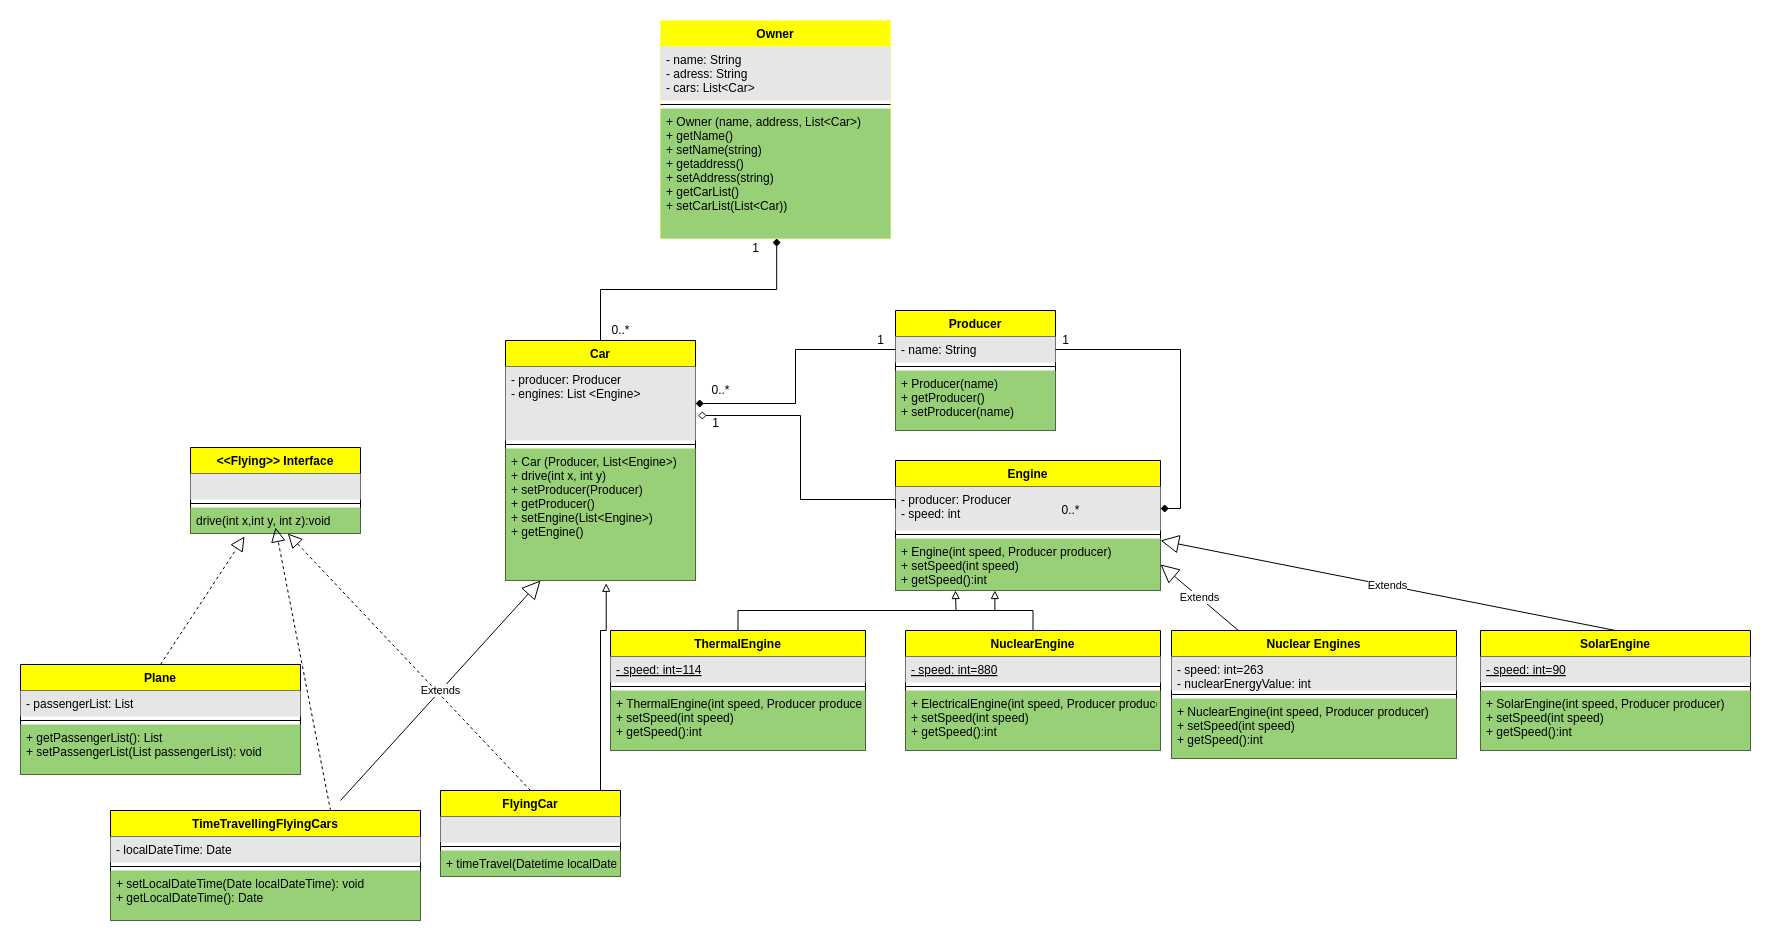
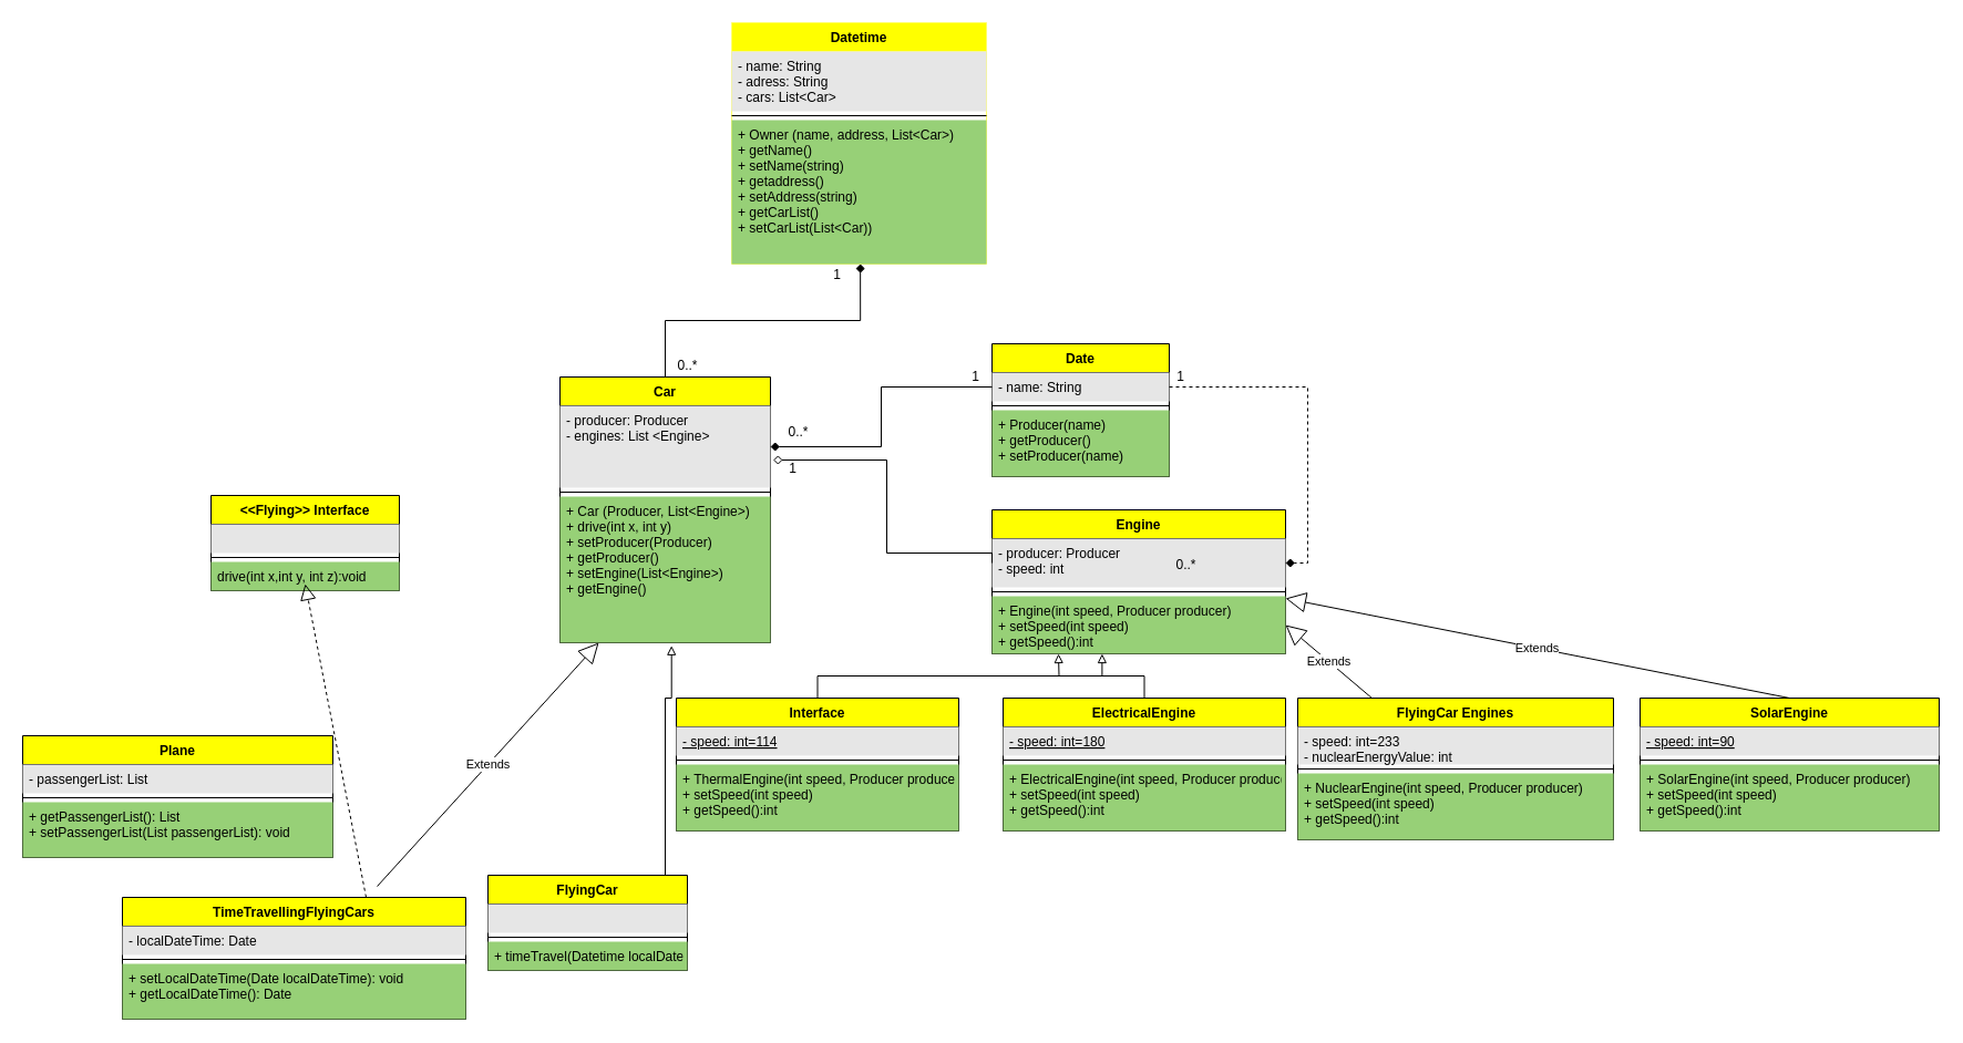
- <mxCell id="51" value="Owner" style="swimlane;fontStyle=1;align=center;verticalAlign=top;childLayout=stackLayout;horizontal=1;startSize=26;horizontalStack=0;resizeParent=1;resizeParentMax=0;resizeLast=0;collapsible=1;marginBottom=0;strokeColor=#FFFF66;fillColor=#FFFF00;" parent="1" vertex="1"><mxGeometry x="660" y="20" width="230" height="218" as="geometry" /></mxCell>
+ <mxCell id="51" value="Datetime" style="swimlane;fontStyle=1;align=center;verticalAlign=top;childLayout=stackLayout;horizontal=1;startSize=26;horizontalStack=0;resizeParent=1;resizeParentMax=0;resizeLast=0;collapsible=1;marginBottom=0;strokeColor=#FFFF66;fillColor=#FFFF00;" parent="1" vertex="1"><mxGeometry x="660" y="20" width="230" height="218" as="geometry" /></mxCell>
- <mxCell id="7" value="Producer" style="swimlane;fontStyle=1;align=center;verticalAlign=top;childLayout=stackLayout;horizontal=1;startSize=26;horizontalStack=0;resizeParent=1;resizeParentMax=0;resizeLast=0;collapsible=1;marginBottom=0;fillColor=#FFFF00;" parent="1" vertex="1"><mxGeometry x="895" y="310" width="160" height="120" as="geometry" /></mxCell>
+ <mxCell id="7" value="Date" style="swimlane;fontStyle=1;align=center;verticalAlign=top;childLayout=stackLayout;horizontal=1;startSize=26;horizontalStack=0;resizeParent=1;resizeParentMax=0;resizeLast=0;collapsible=1;marginBottom=0;fillColor=#FFFF00;" parent="1" vertex="1"><mxGeometry x="895" y="310" width="160" height="120" as="geometry" /></mxCell>
- <mxCell id="19" style="edgeStyle=orthogonalEdgeStyle;rounded=0;orthogonalLoop=1;jettySize=auto;html=1;exitX=1;exitY=0.5;exitDx=0;exitDy=0;entryX=1;entryY=0.5;entryDx=0;entryDy=0;endArrow=diamond;endFill=1;" parent="1" source="8" target="12" edge="1"><mxGeometry relative="1" as="geometry" /></mxCell>
+ <mxCell id="19" style="edgeStyle=orthogonalEdgeStyle;rounded=0;orthogonalLoop=1;jettySize=auto;html=1;exitX=1;exitY=0.5;exitDx=0;exitDy=0;entryX=1;entryY=0.5;entryDx=0;entryDy=0;endArrow=diamond;endFill=1;dashed=1;" parent="1" source="8" target="12" edge="1"><mxGeometry relative="1" as="geometry" /></mxCell>
- <mxCell id="65" value="" style="endArrow=block;dashed=1;endFill=0;endSize=12;html=1;rounded=0;exitX=0.5;exitY=0;exitDx=0;exitDy=0;entryX=0.318;entryY=1.115;entryDx=0;entryDy=0;entryPerimeter=0;" parent="1" source="60" target="36" edge="1"><mxGeometry width="160" relative="1" as="geometry"><mxPoint x="190" y="586" as="sourcePoint" /><mxPoint x="350" y="586" as="targetPoint" /></mxGeometry></mxCell>
- <mxCell id="59" value="" style="endArrow=block;dashed=1;endFill=0;endSize=12;html=1;rounded=0;exitX=0.5;exitY=0;exitDx=0;exitDy=0;" parent="1" source="38" target="36" edge="1"><mxGeometry width="160" relative="1" as="geometry"><mxPoint x="650" y="690" as="sourcePoint" /><mxPoint x="810" y="690" as="targetPoint" /></mxGeometry></mxCell>
- <mxCell id="24" value="ThermalEngine" style="swimlane;fontStyle=1;align=center;verticalAlign=top;childLayout=stackLayout;horizontal=1;startSize=26;horizontalStack=0;resizeParent=1;resizeParentMax=0;resizeLast=0;collapsible=1;marginBottom=0;fillColor=#FFFF00;" parent="1" vertex="1"><mxGeometry x="610" y="630" width="255" height="120" as="geometry" /></mxCell>
+ <mxCell id="24" value="Interface" style="swimlane;fontStyle=1;align=center;verticalAlign=top;childLayout=stackLayout;horizontal=1;startSize=26;horizontalStack=0;resizeParent=1;resizeParentMax=0;resizeLast=0;collapsible=1;marginBottom=0;fillColor=#FFFF00;" parent="1" vertex="1"><mxGeometry x="610" y="630" width="255" height="120" as="geometry" /></mxCell>
- <mxCell id="29" value="NuclearEngine" style="swimlane;fontStyle=1;align=center;verticalAlign=top;childLayout=stackLayout;horizontal=1;startSize=26;horizontalStack=0;resizeParent=1;resizeParentMax=0;resizeLast=0;collapsible=1;marginBottom=0;fillColor=#FFFF00;" parent="1" vertex="1"><mxGeometry x="905" y="630" width="255" height="120" as="geometry" /></mxCell>
+ <mxCell id="29" value="ElectricalEngine" style="swimlane;fontStyle=1;align=center;verticalAlign=top;childLayout=stackLayout;horizontal=1;startSize=26;horizontalStack=0;resizeParent=1;resizeParentMax=0;resizeLast=0;collapsible=1;marginBottom=0;fillColor=#FFFF00;" parent="1" vertex="1"><mxGeometry x="905" y="630" width="255" height="120" as="geometry" /></mxCell>
- <mxCell id="43" value="Nuclear Engines" style="swimlane;fontStyle=1;align=center;verticalAlign=top;childLayout=stackLayout;horizontal=1;startSize=26;horizontalStack=0;resizeParent=1;resizeParentMax=0;resizeLast=0;collapsible=1;marginBottom=0;fillColor=#FFFF00;" parent="1" vertex="1"><mxGeometry x="1171" y="630" width="285" height="128" as="geometry" /></mxCell>
+ <mxCell id="43" value="FlyingCar Engines" style="swimlane;fontStyle=1;align=center;verticalAlign=top;childLayout=stackLayout;horizontal=1;startSize=26;horizontalStack=0;resizeParent=1;resizeParentMax=0;resizeLast=0;collapsible=1;marginBottom=0;fillColor=#FFFF00;" parent="1" vertex="1"><mxGeometry x="1171" y="630" width="285" height="128" as="geometry" /></mxCell>
- <mxCell id="30" value="- speed: int=880" style="text;strokeColor=none;fillColor=#E6E6E6;align=left;verticalAlign=top;spacingLeft=4;spacingRight=4;overflow=hidden;rotatable=0;points=[[0,0.5],[1,0.5]];portConstraint=eastwest;fontStyle=4" parent="29" vertex="1"><mxGeometry y="26" width="255" height="26" as="geometry" /></mxCell>
+ <mxCell id="30" value="- speed: int=180" style="text;strokeColor=none;fillColor=#E6E6E6;align=left;verticalAlign=top;spacingLeft=4;spacingRight=4;overflow=hidden;rotatable=0;points=[[0,0.5],[1,0.5]];portConstraint=eastwest;fontStyle=4" parent="29" vertex="1"><mxGeometry y="26" width="255" height="26" as="geometry" /></mxCell>
- <mxCell id="44" value="- speed: int=263&#10;- nuclearEnergyValue: int&#10;" style="text;strokeColor=none;fillColor=#E6E6E6;align=left;verticalAlign=top;spacingLeft=4;spacingRight=4;overflow=hidden;rotatable=0;points=[[0,0.5],[1,0.5]];portConstraint=eastwest;fontStyle=0" parent="43" vertex="1"><mxGeometry y="26" width="285" height="34" as="geometry" /></mxCell>
+ <mxCell id="44" value="- speed: int=233&#10;- nuclearEnergyValue: int&#10;" style="text;strokeColor=none;fillColor=#E6E6E6;align=left;verticalAlign=top;spacingLeft=4;spacingRight=4;overflow=hidden;rotatable=0;points=[[0,0.5],[1,0.5]];portConstraint=eastwest;fontStyle=0" parent="43" vertex="1"><mxGeometry y="26" width="285" height="34" as="geometry" /></mxCell>
